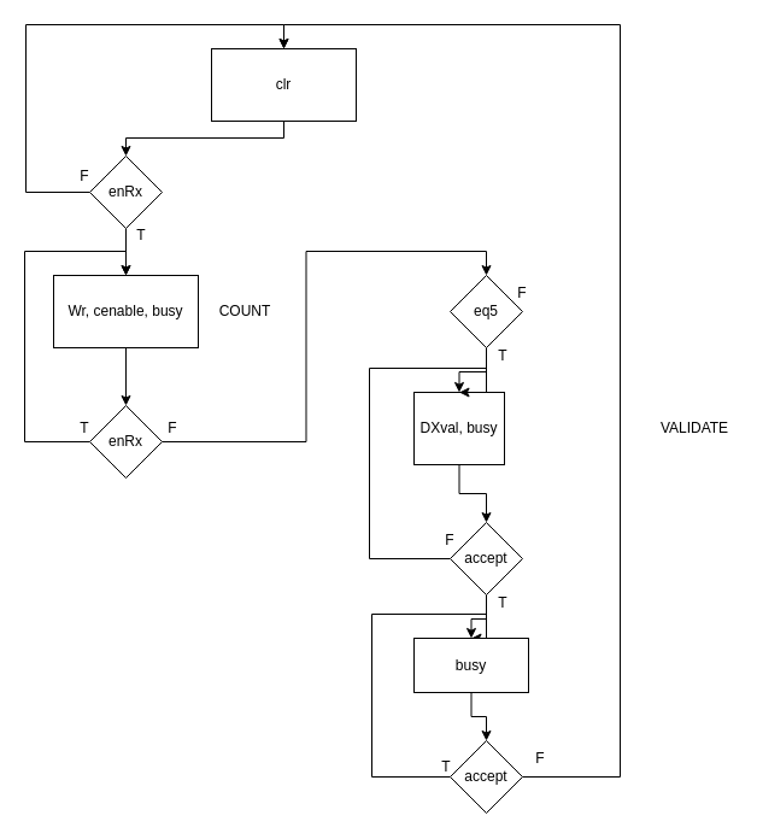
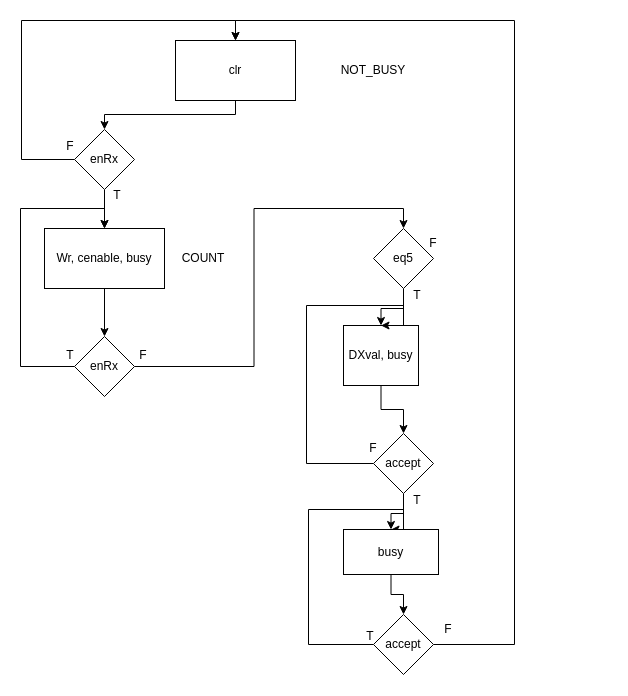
+ <mxCell id="16" value="NOT_BUSY" style="text;html=1;strokeColor=none;fillColor=none;align=center;verticalAlign=middle;whiteSpace=wrap;rounded=0;" vertex="1" parent="1"><mxGeometry x="318" y="60" width="110" height="20" as="geometry" /></mxCell>
- <mxCell id="26" value="VALIDATE" style="text;html=1;strokeColor=none;fillColor=none;align=center;verticalAlign=middle;whiteSpace=wrap;rounded=0;" vertex="1" parent="1"><mxGeometry x="546" y="340" width="60" height="30" as="geometry" /></mxCell>
